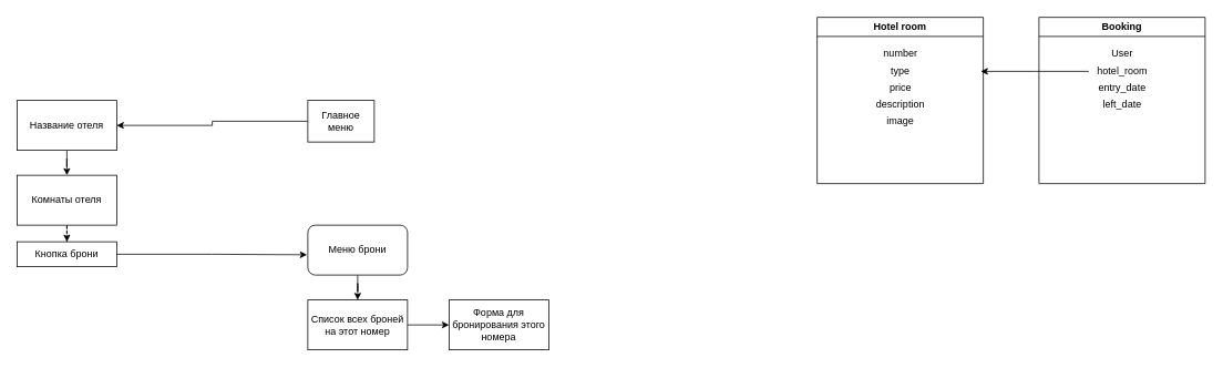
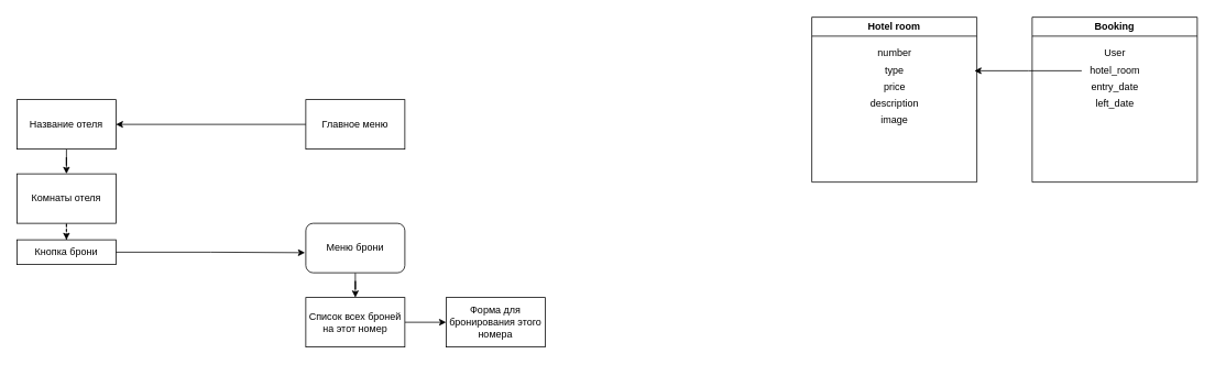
- <mxCell id="15" value="Главное меню" style="rounded=0;whiteSpace=wrap;html=1;" vertex="1" parent="1"><mxGeometry x="370" y="120" width="80" height="50" as="geometry" /></mxCell>
+ <mxCell id="15" value="Главное меню" style="rounded=0;whiteSpace=wrap;html=1;" vertex="1" parent="1"><mxGeometry x="370" y="120" width="120" height="60" as="geometry" /></mxCell>
